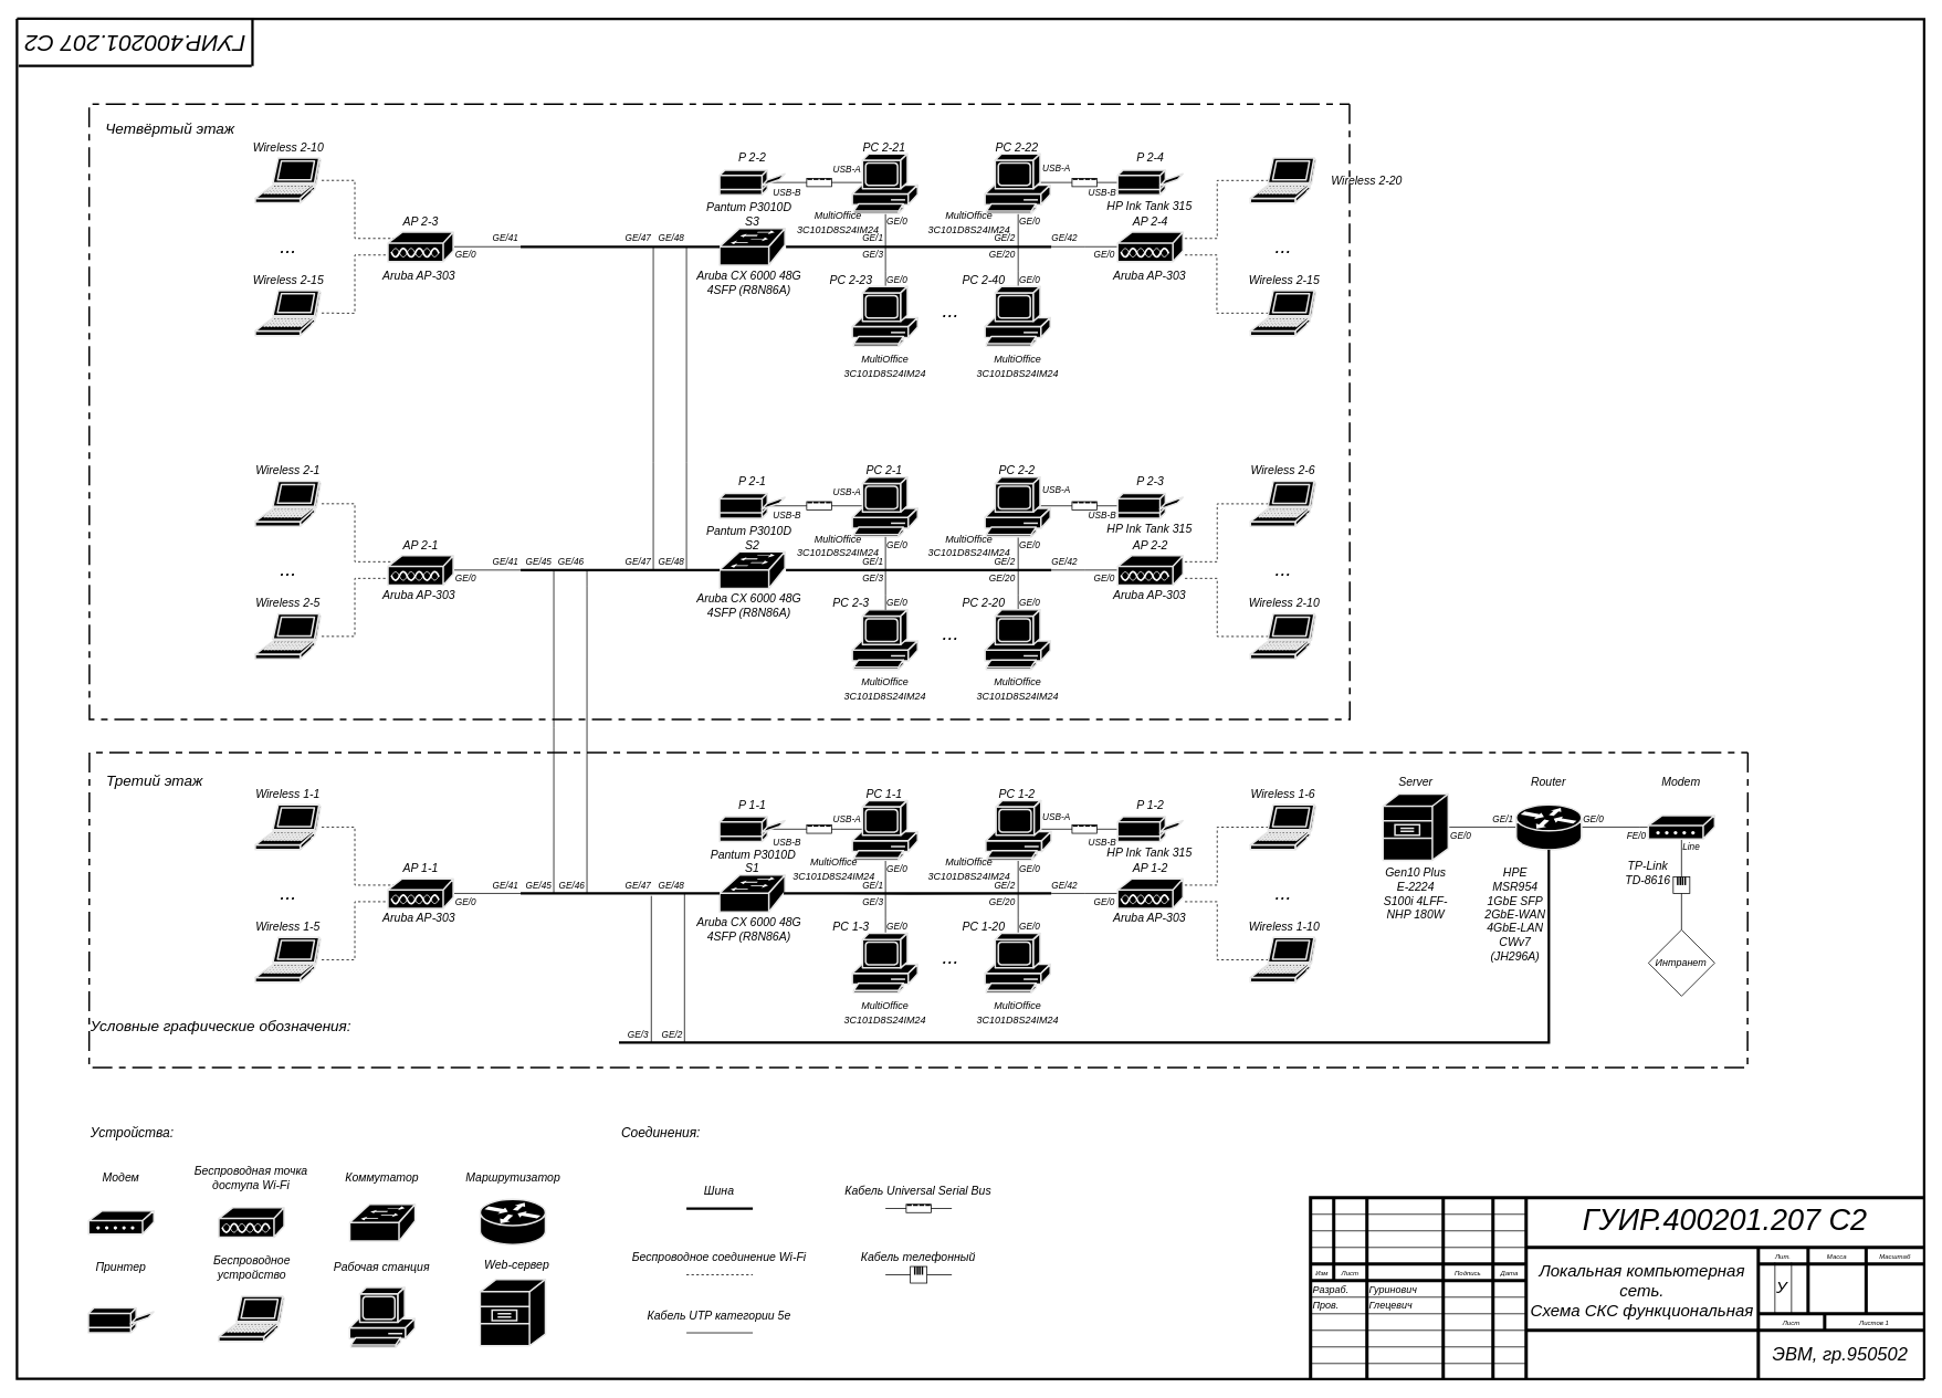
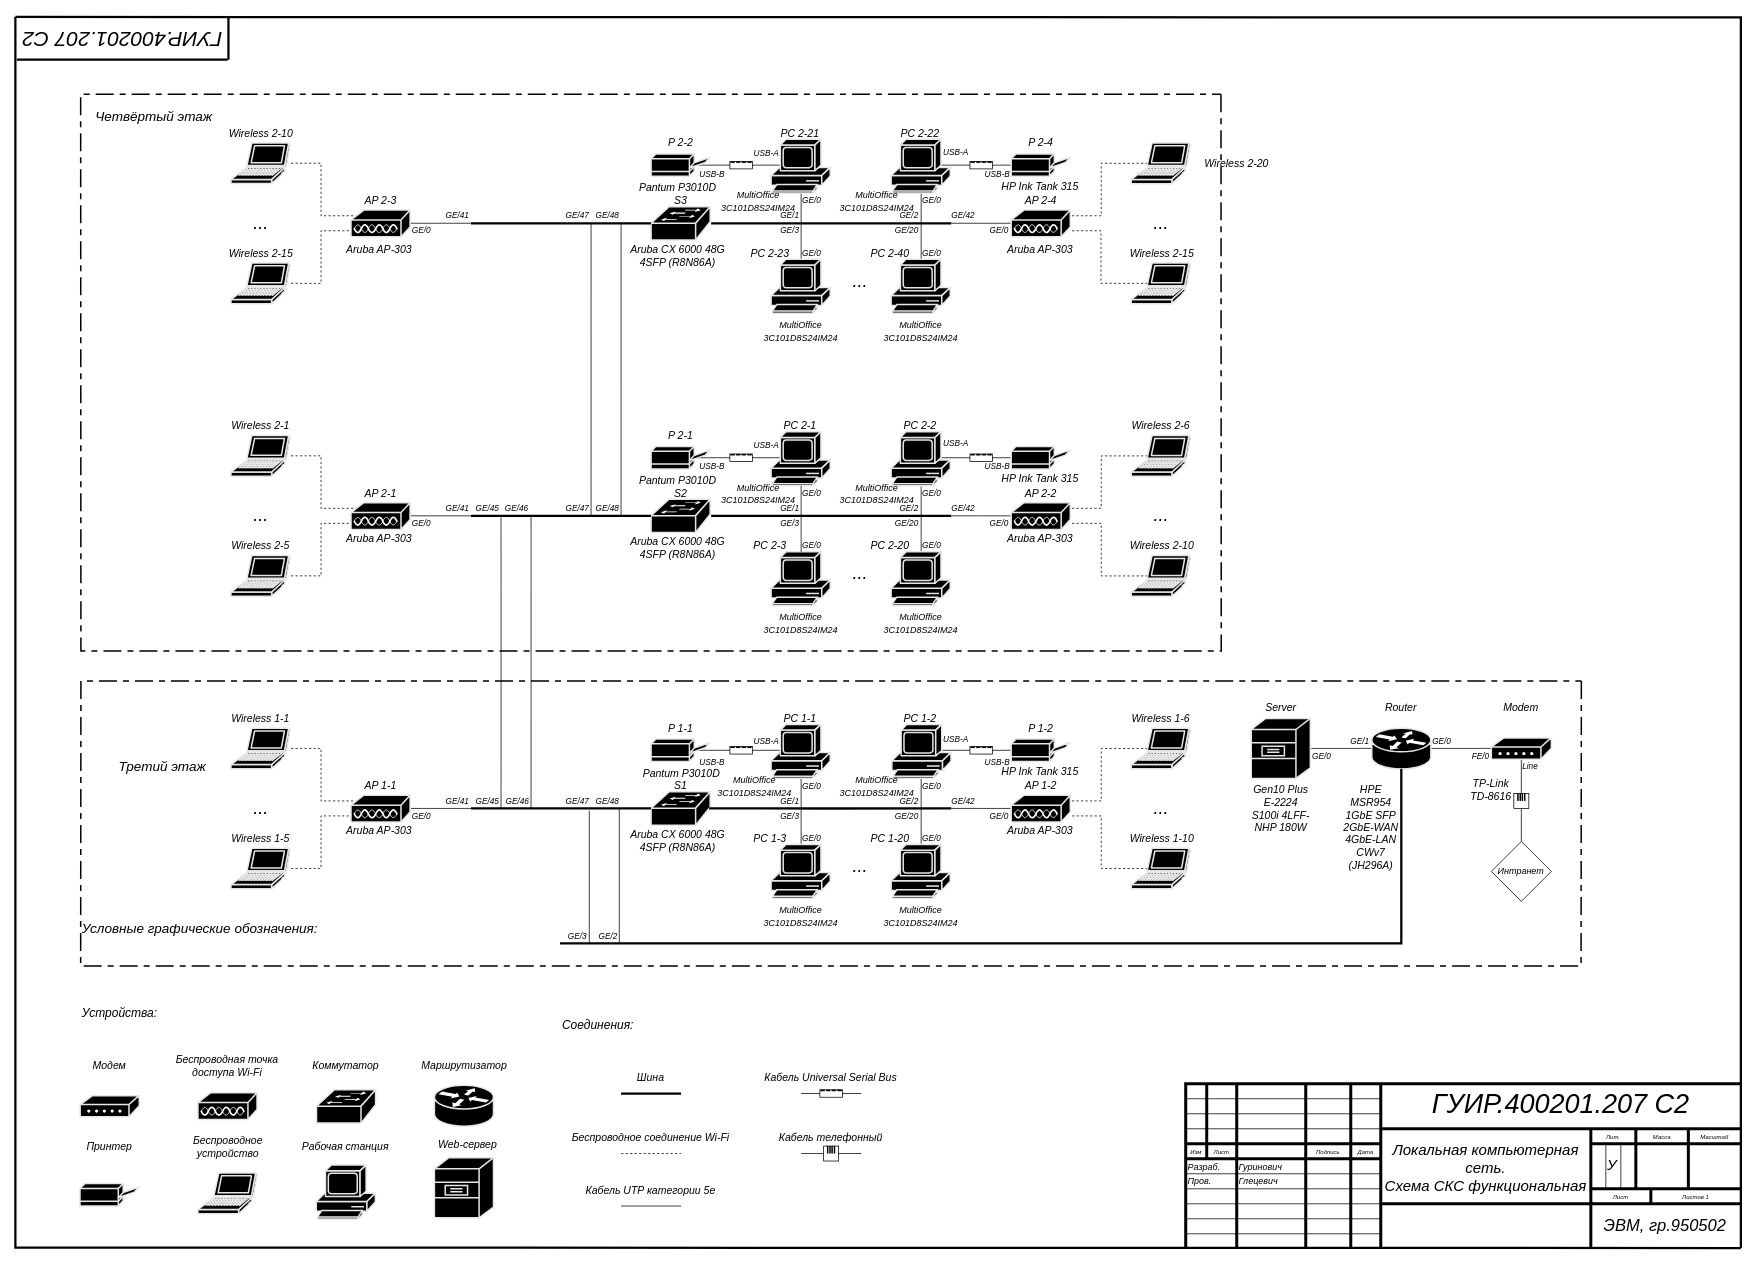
- <mxCell id="226" value="P 2-3" style="text;html=1;strokeColor=none;fillColor=none;align=center;verticalAlign=middle;whiteSpace=wrap;rounded=0;dashed=1;fillStyle=auto;strokeWidth=2;fontFamily=Arial;fontSize=14;fontStyle=2" parent="174" vertex="1"><mxGeometry x="1347.37" y="569.53" width="80" height="20" as="geometry" /></mxCell>
- <mxCell id="275" value="Третий этаж" style="text;html=1;strokeColor=none;fillColor=none;align=left;verticalAlign=middle;whiteSpace=wrap;rounded=0;dashed=1;fillStyle=auto;strokeWidth=2;fontFamily=Arial;fontSize=18;fontStyle=2;container=0;" parent="272" vertex="1"><mxGeometry x="126.37" y="932.35" width="121" height="19.69" as="geometry" /></mxCell>
+ <mxCell id="275" value="Третий этаж" style="text;html=1;strokeColor=none;fillColor=none;align=left;verticalAlign=middle;whiteSpace=wrap;rounded=0;dashed=1;fillStyle=auto;strokeWidth=2;fontFamily=Arial;fontSize=18;fontStyle=2;container=0;" parent="272" vertex="1"><mxGeometry x="156.37" y="1012.35" width="121" height="19.69" as="geometry" /></mxCell>
- <mxCell id="270" value="Устройства:" style="text;html=1;strokeColor=none;fillColor=none;align=left;verticalAlign=bottom;whiteSpace=wrap;rounded=0;dashed=1;fillStyle=auto;strokeWidth=2;fontFamily=Arial;fontSize=16;fontStyle=2;container=0;" parent="269" vertex="1"><mxGeometry x="107.37" y="1347" width="410" height="30" as="geometry" /></mxCell>
+ <mxCell id="270" value="Устройства:" style="text;html=1;strokeColor=none;fillColor=none;align=left;verticalAlign=bottom;whiteSpace=wrap;rounded=0;dashed=1;fillStyle=auto;strokeWidth=2;fontFamily=Arial;fontSize=16;fontStyle=2;container=0;" parent="269" vertex="1"><mxGeometry x="107.37" y="1332" width="410" height="30" as="geometry" /></mxCell>
